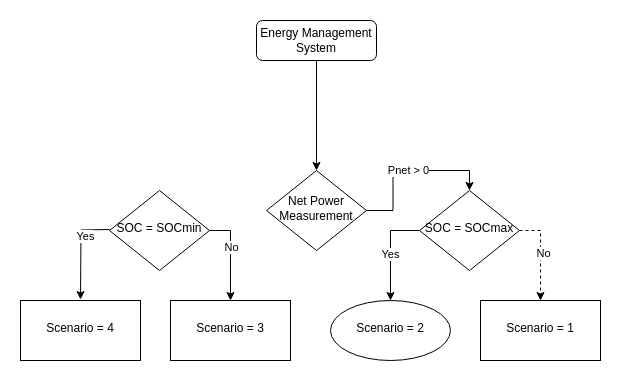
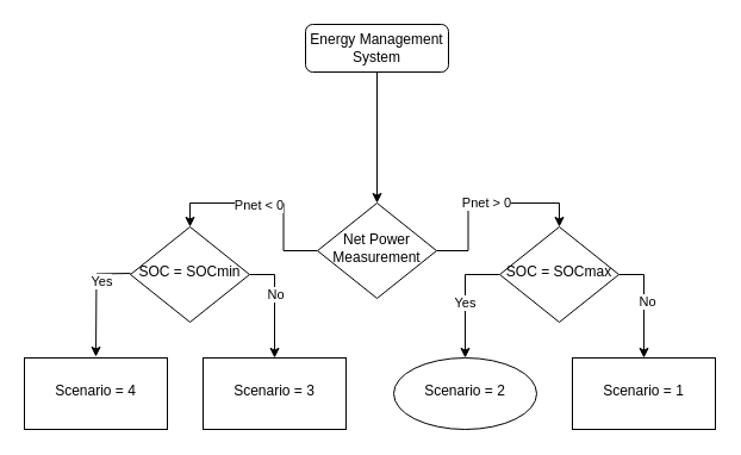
+ <mxCell id="4" value="" style="edgeStyle=orthogonalEdgeStyle;rounded=0;orthogonalLoop=1;jettySize=auto;html=1;entryX=0.5;entryY=0;entryDx=0;entryDy=0;" edge="1" parent="1" source="7" target="12"><mxGeometry relative="1" as="geometry" /></mxCell>
+ <mxCell id="5" value="&lt;div&gt;Pnet &amp;lt; 0&lt;/div&gt;" style="edgeLabel;html=1;align=center;verticalAlign=middle;resizable=0;points=[];" vertex="1" connectable="0" parent="4"><mxGeometry x="0.082" y="1" relative="1" as="geometry"><mxPoint as="offset" /></mxGeometry></mxCell>
- <mxCell id="15" value="" style="edgeStyle=orthogonalEdgeStyle;rounded=0;orthogonalLoop=1;jettySize=auto;html=1;exitX=1;exitY=0.5;exitDx=0;exitDy=0;dashed=1;" edge="1" parent="1" source="17" target="21"><mxGeometry relative="1" as="geometry" /></mxCell>
+ <mxCell id="15" value="" style="edgeStyle=orthogonalEdgeStyle;rounded=0;orthogonalLoop=1;jettySize=auto;html=1;exitX=1;exitY=0.5;exitDx=0;exitDy=0;" edge="1" parent="1" source="17" target="21"><mxGeometry relative="1" as="geometry" /></mxCell>
